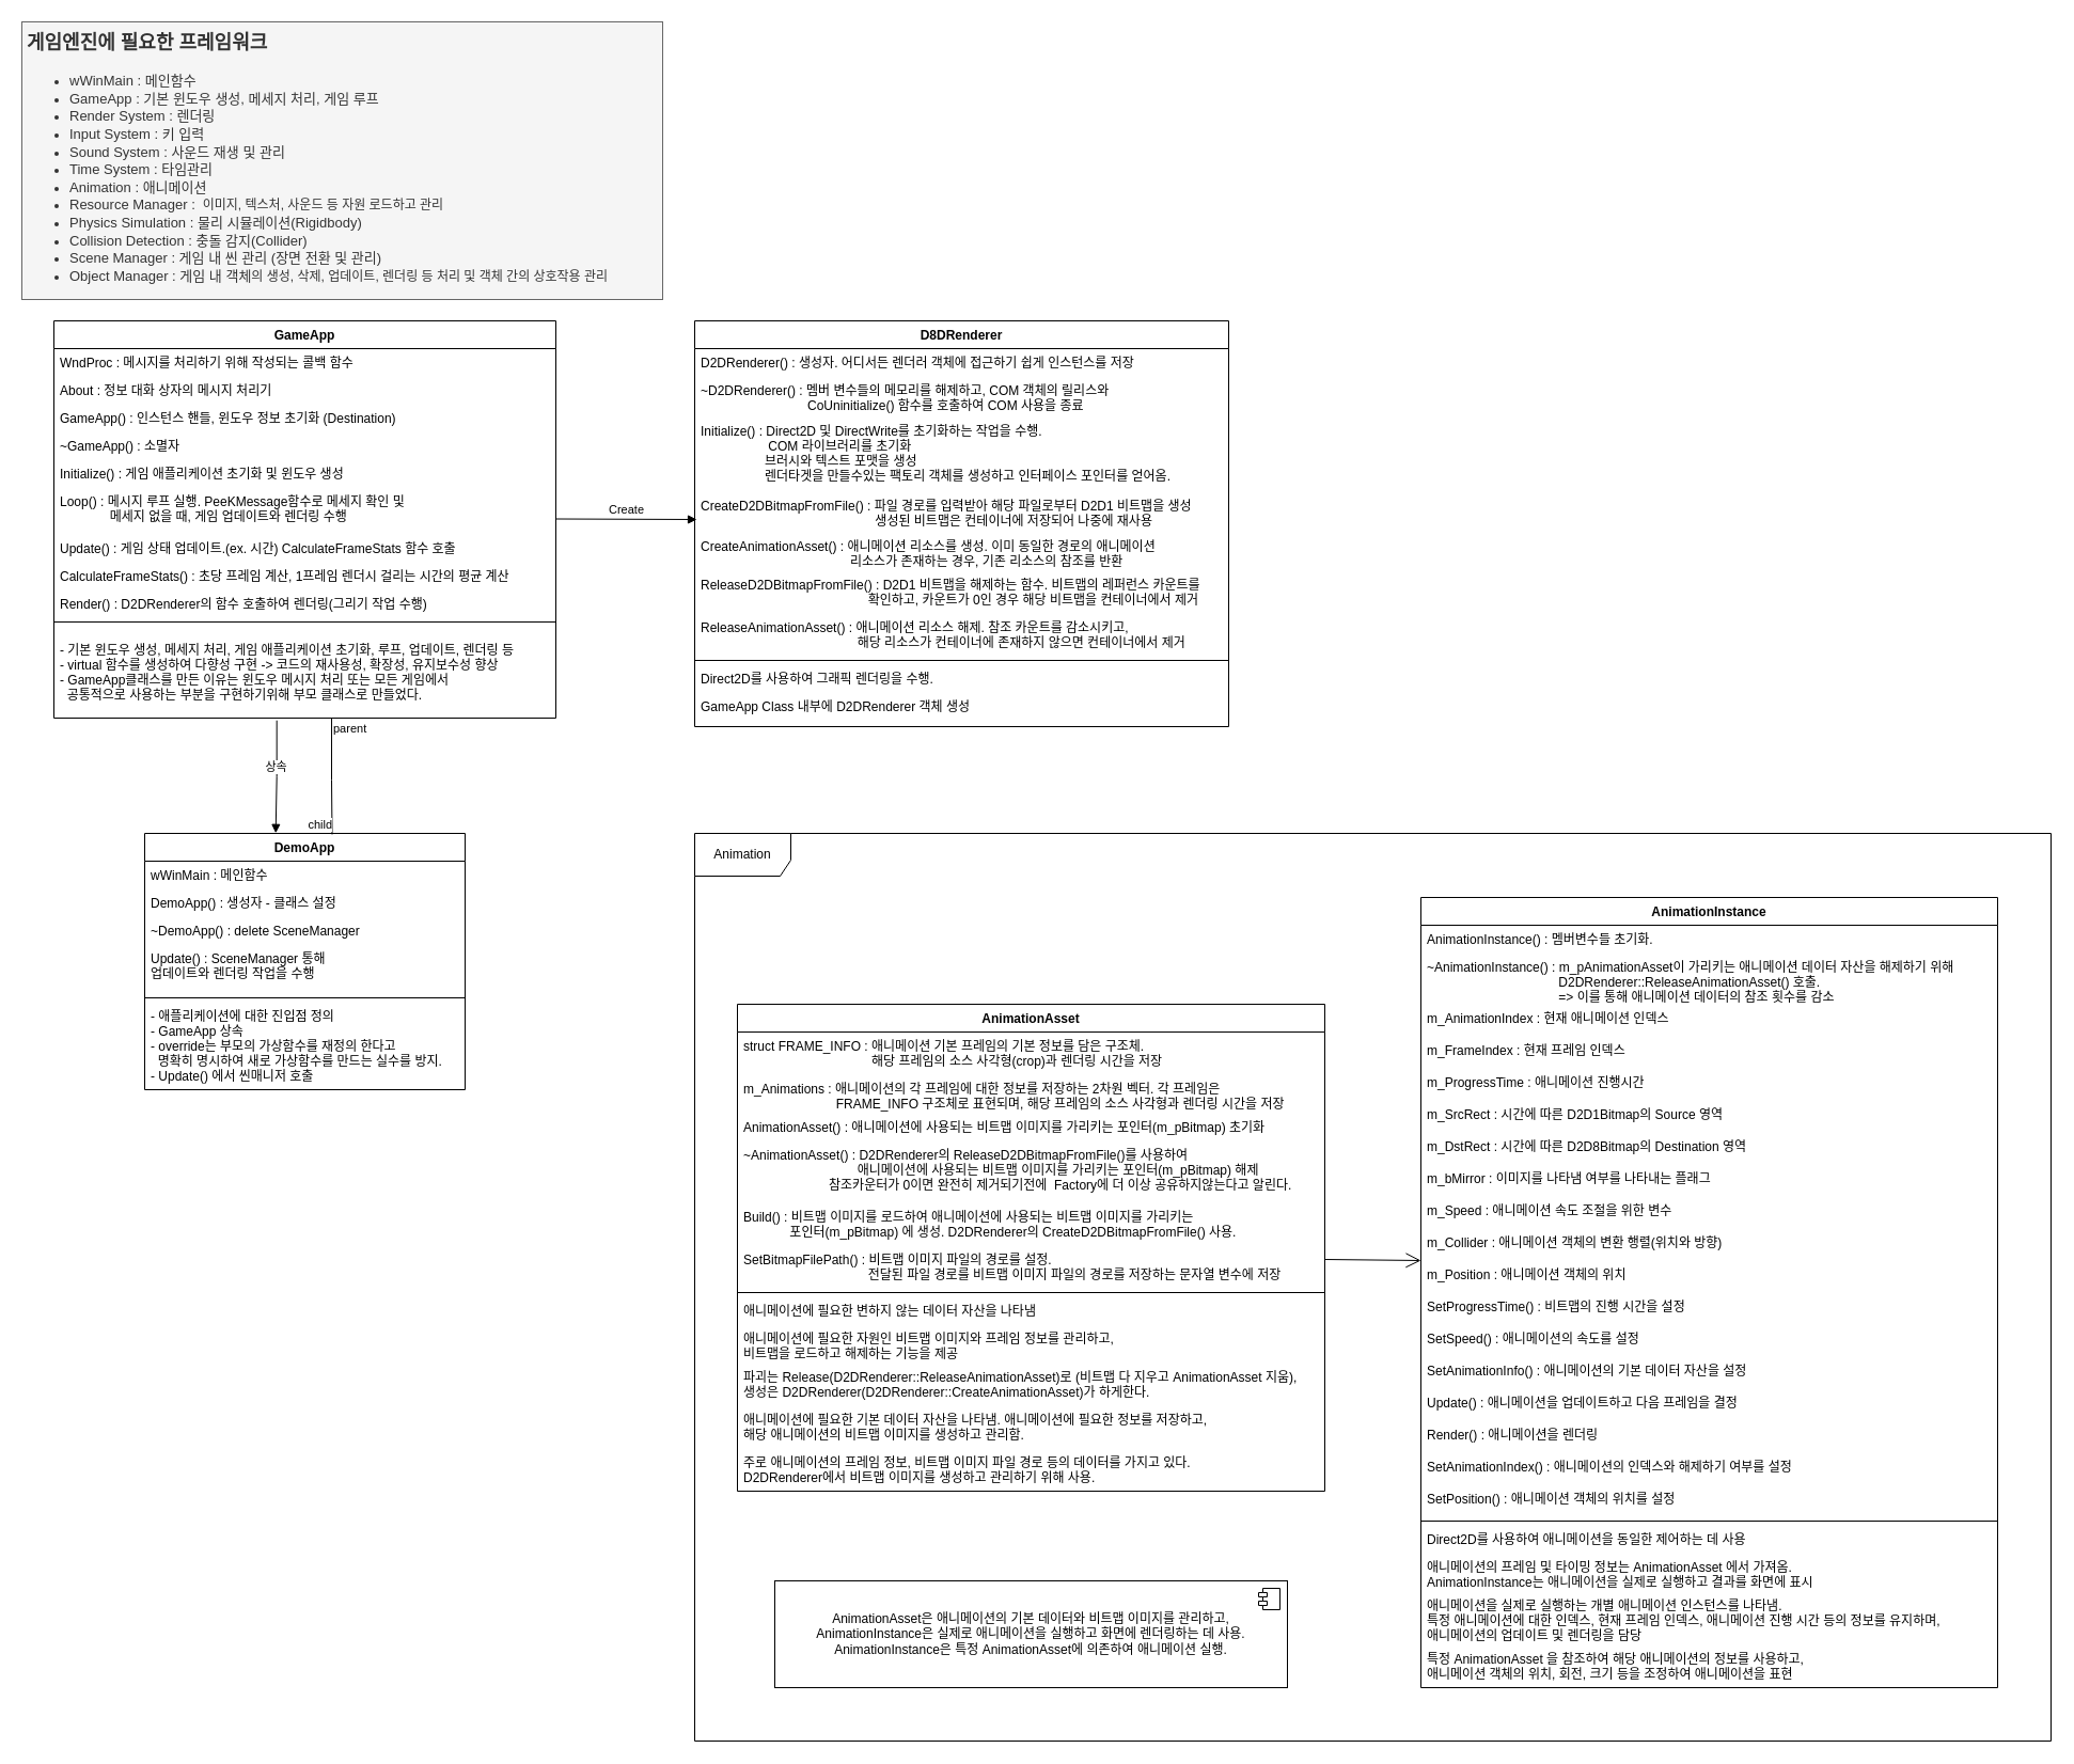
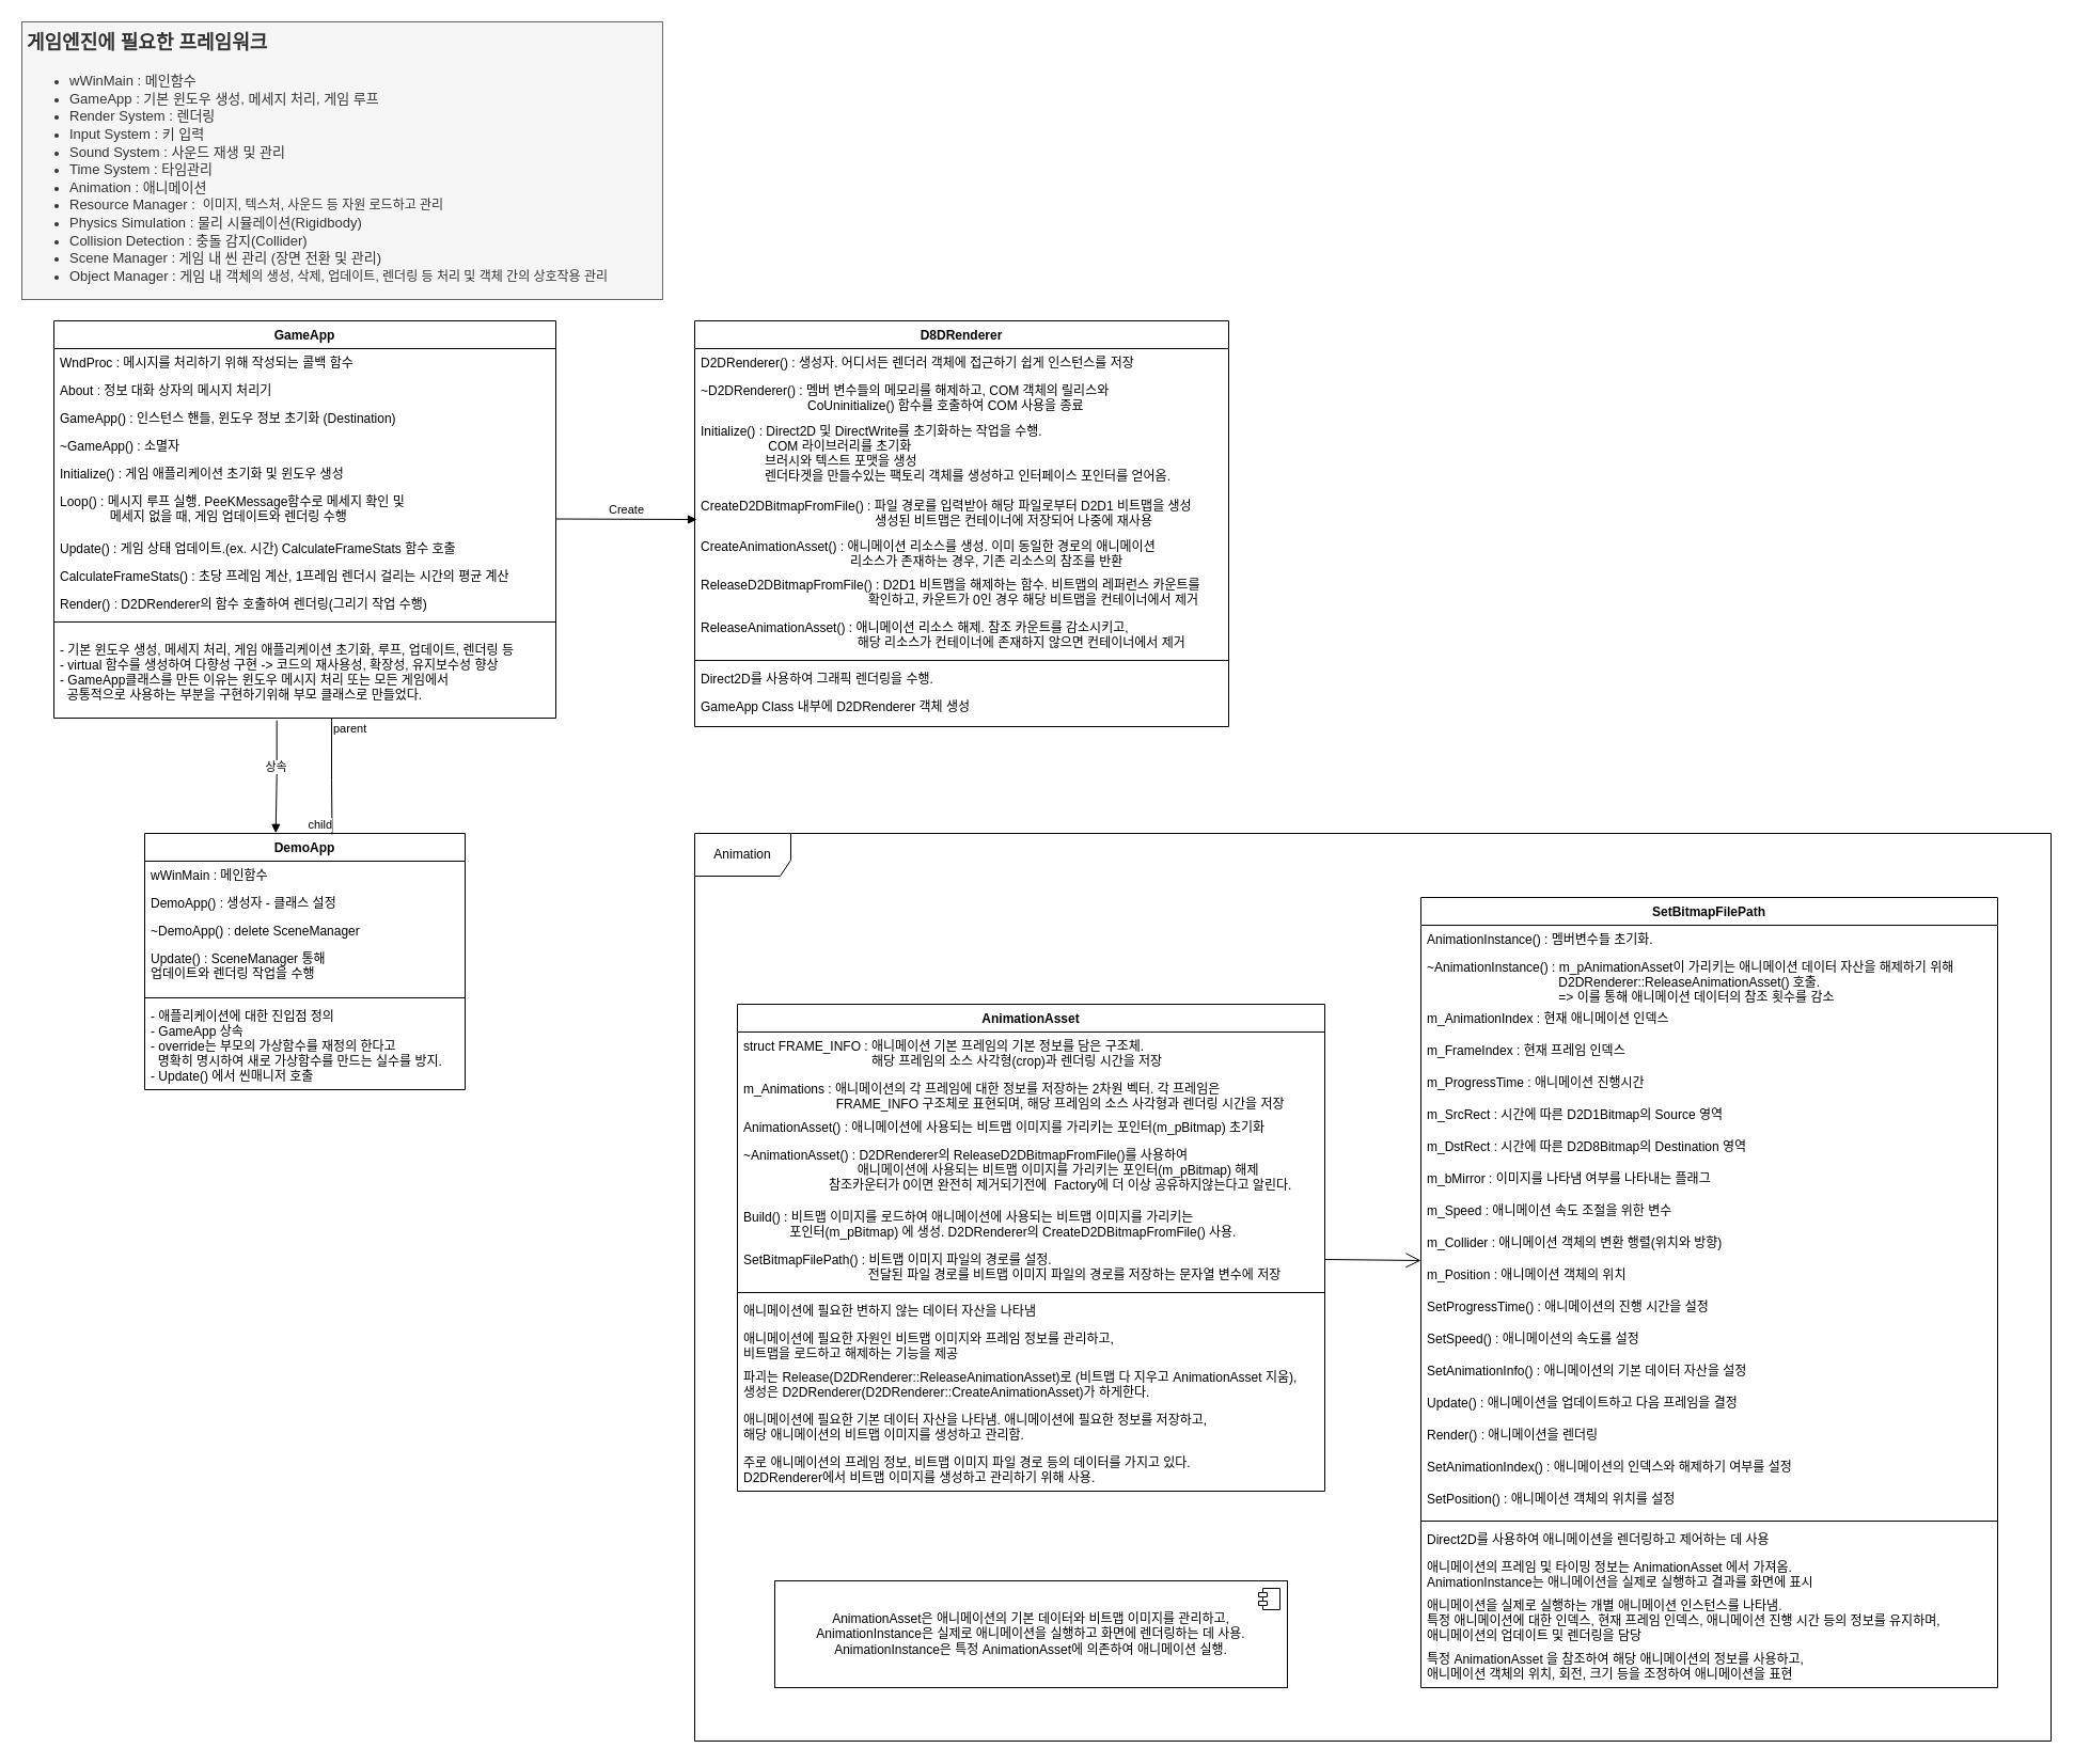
- <mxCell id="49" value="AnimationInstance" style="swimlane;fontStyle=1;align=center;verticalAlign=top;childLayout=stackLayout;horizontal=1;startSize=26;horizontalStack=0;resizeParent=1;resizeLast=0;collapsible=1;marginBottom=0;rounded=0;shadow=0;strokeWidth=1;" vertex="1" parent="1"><mxGeometry x="1330" y="840" width="540" height="740" as="geometry"><mxRectangle x="550" y="140" width="160" height="26" as="alternateBounds" /></mxGeometry></mxCell>
+ <mxCell id="49" value="SetBitmapFilePath" style="swimlane;fontStyle=1;align=center;verticalAlign=top;childLayout=stackLayout;horizontal=1;startSize=26;horizontalStack=0;resizeParent=1;resizeLast=0;collapsible=1;marginBottom=0;rounded=0;shadow=0;strokeWidth=1;" vertex="1" parent="1"><mxGeometry x="1330" y="840" width="540" height="740" as="geometry"><mxRectangle x="550" y="140" width="160" height="26" as="alternateBounds" /></mxGeometry></mxCell>
- <mxCell id="61" value="SetProgressTime() : 비트맵의 진행 시간을 설정" style="text;align=left;verticalAlign=top;spacingLeft=4;spacingRight=4;overflow=hidden;rotatable=0;points=[[0,0.5],[1,0.5]];portConstraint=eastwest;rounded=0;shadow=0;html=0;" vertex="1" parent="49"><mxGeometry y="370" width="540" height="30" as="geometry" /></mxCell>
+ <mxCell id="61" value="SetProgressTime() : 애니메이션의 진행 시간을 설정" style="text;align=left;verticalAlign=top;spacingLeft=4;spacingRight=4;overflow=hidden;rotatable=0;points=[[0,0.5],[1,0.5]];portConstraint=eastwest;rounded=0;shadow=0;html=0;" vertex="1" parent="49"><mxGeometry y="370" width="540" height="30" as="geometry" /></mxCell>
- <mxCell id="69" value=" Direct2D를 사용하여 애니메이션을 동일한 제어하는 데 사용" style="text;align=left;verticalAlign=top;spacingLeft=4;spacingRight=4;overflow=hidden;rotatable=0;points=[[0,0.5],[1,0.5]];portConstraint=eastwest;" vertex="1" parent="49"><mxGeometry y="588" width="540" height="26" as="geometry" /></mxCell>
+ <mxCell id="69" value=" Direct2D를 사용하여 애니메이션을 렌더링하고 제어하는 데 사용" style="text;align=left;verticalAlign=top;spacingLeft=4;spacingRight=4;overflow=hidden;rotatable=0;points=[[0,0.5],[1,0.5]];portConstraint=eastwest;" vertex="1" parent="49"><mxGeometry y="588" width="540" height="26" as="geometry" /></mxCell>
